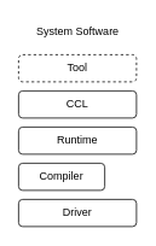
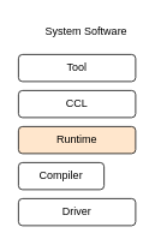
- <mxCell id="7" value="System Software" style="text;html=1;align=center;verticalAlign=middle;whiteSpace=wrap;rounded=0;" vertex="1" parent="1"><mxGeometry x="27.5" y="20" width="115" height="30" as="geometry" /></mxCell>
+ <mxCell id="7" value="System Software" style="text;html=1;align=center;verticalAlign=middle;whiteSpace=wrap;rounded=0;" vertex="1" parent="1"><mxGeometry x="37.5" y="20" width="115" height="30" as="geometry" /></mxCell>
- <mxCell id="6" value="Tool" style="rounded=1;whiteSpace=wrap;html=1;dashed=1;" vertex="1" parent="1"><mxGeometry x="20" y="60" width="130" height="30" as="geometry" /></mxCell>
+ <mxCell id="6" value="Tool" style="rounded=1;whiteSpace=wrap;html=1;" vertex="1" parent="1"><mxGeometry x="20" y="60" width="130" height="30" as="geometry" /></mxCell>
- <mxCell id="4" value="Runtime" style="rounded=1;whiteSpace=wrap;html=1;fontStyle=0" vertex="1" parent="1"><mxGeometry x="20" y="140" width="130" height="30" as="geometry" /></mxCell>
+ <mxCell id="4" value="Runtime" style="rounded=1;whiteSpace=wrap;html=1;fontStyle=0;fillColor=#ffe6cc;" vertex="1" parent="1"><mxGeometry x="20" y="140" width="130" height="30" as="geometry" /></mxCell>
